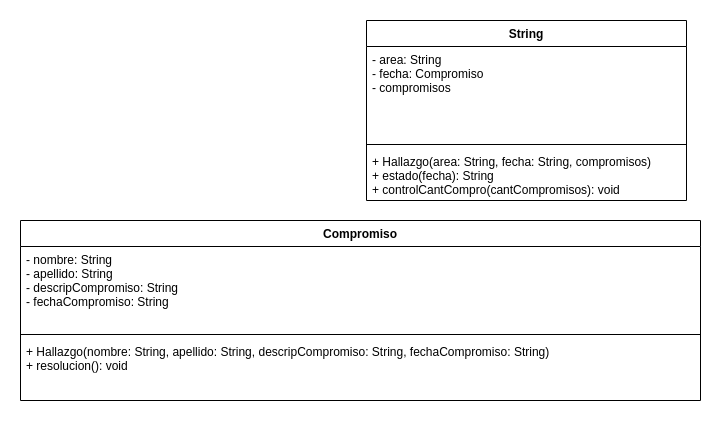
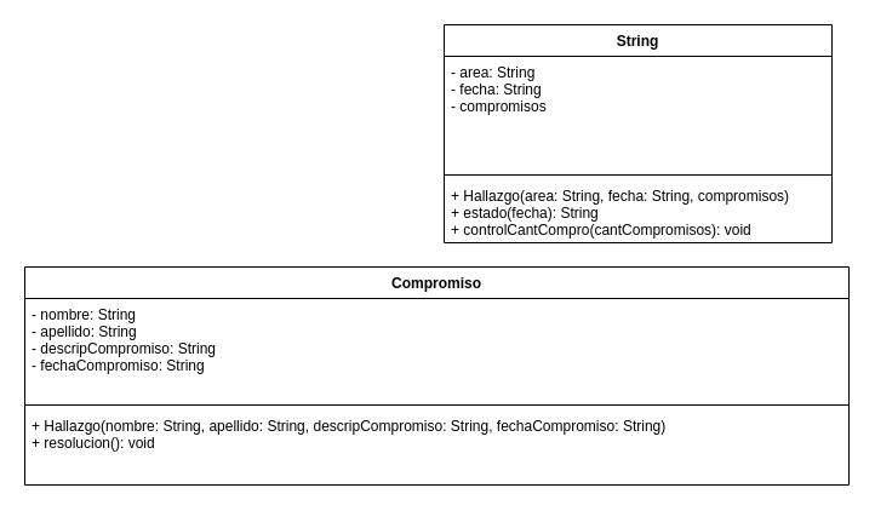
- <mxCell id="7" value="- area: String&#10;- fecha: Compromiso&#10;- compromisos" style="text;strokeColor=none;fillColor=none;align=left;verticalAlign=top;spacingLeft=4;spacingRight=4;overflow=hidden;rotatable=0;points=[[0,0.5],[1,0.5]];portConstraint=eastwest;" parent="6" vertex="1"><mxGeometry y="26" width="320" height="94" as="geometry" /></mxCell>
+ <mxCell id="7" value="- area: String&#10;- fecha: String&#10;- compromisos" style="text;strokeColor=none;fillColor=none;align=left;verticalAlign=top;spacingLeft=4;spacingRight=4;overflow=hidden;rotatable=0;points=[[0,0.5],[1,0.5]];portConstraint=eastwest;" parent="6" vertex="1"><mxGeometry y="26" width="320" height="94" as="geometry" /></mxCell>
